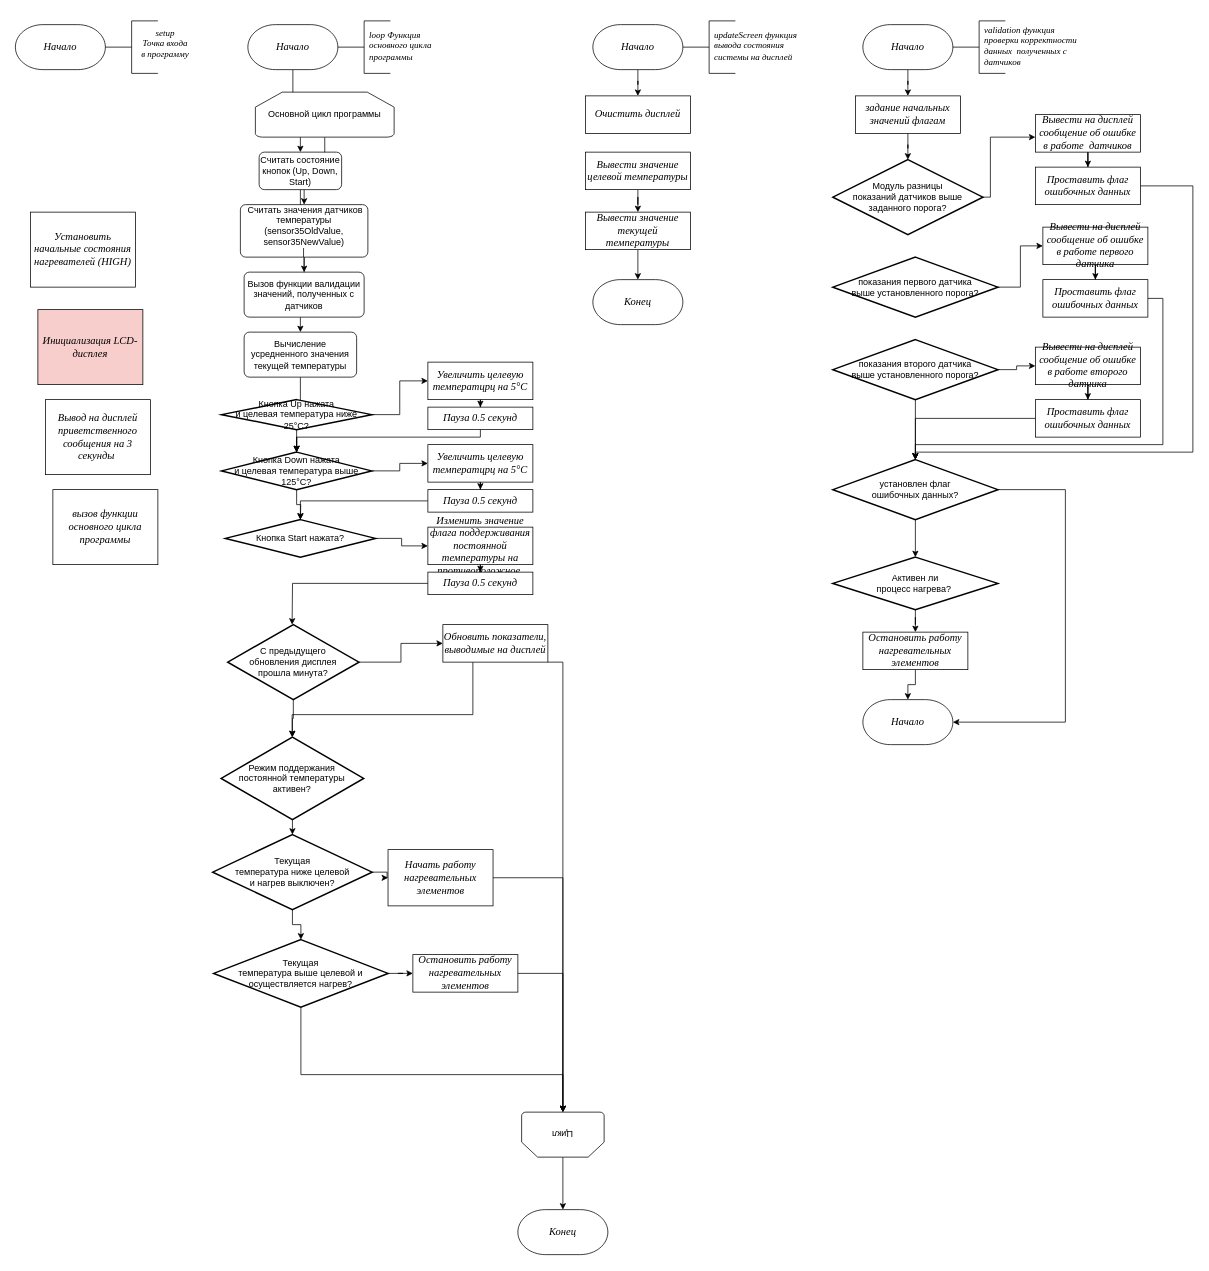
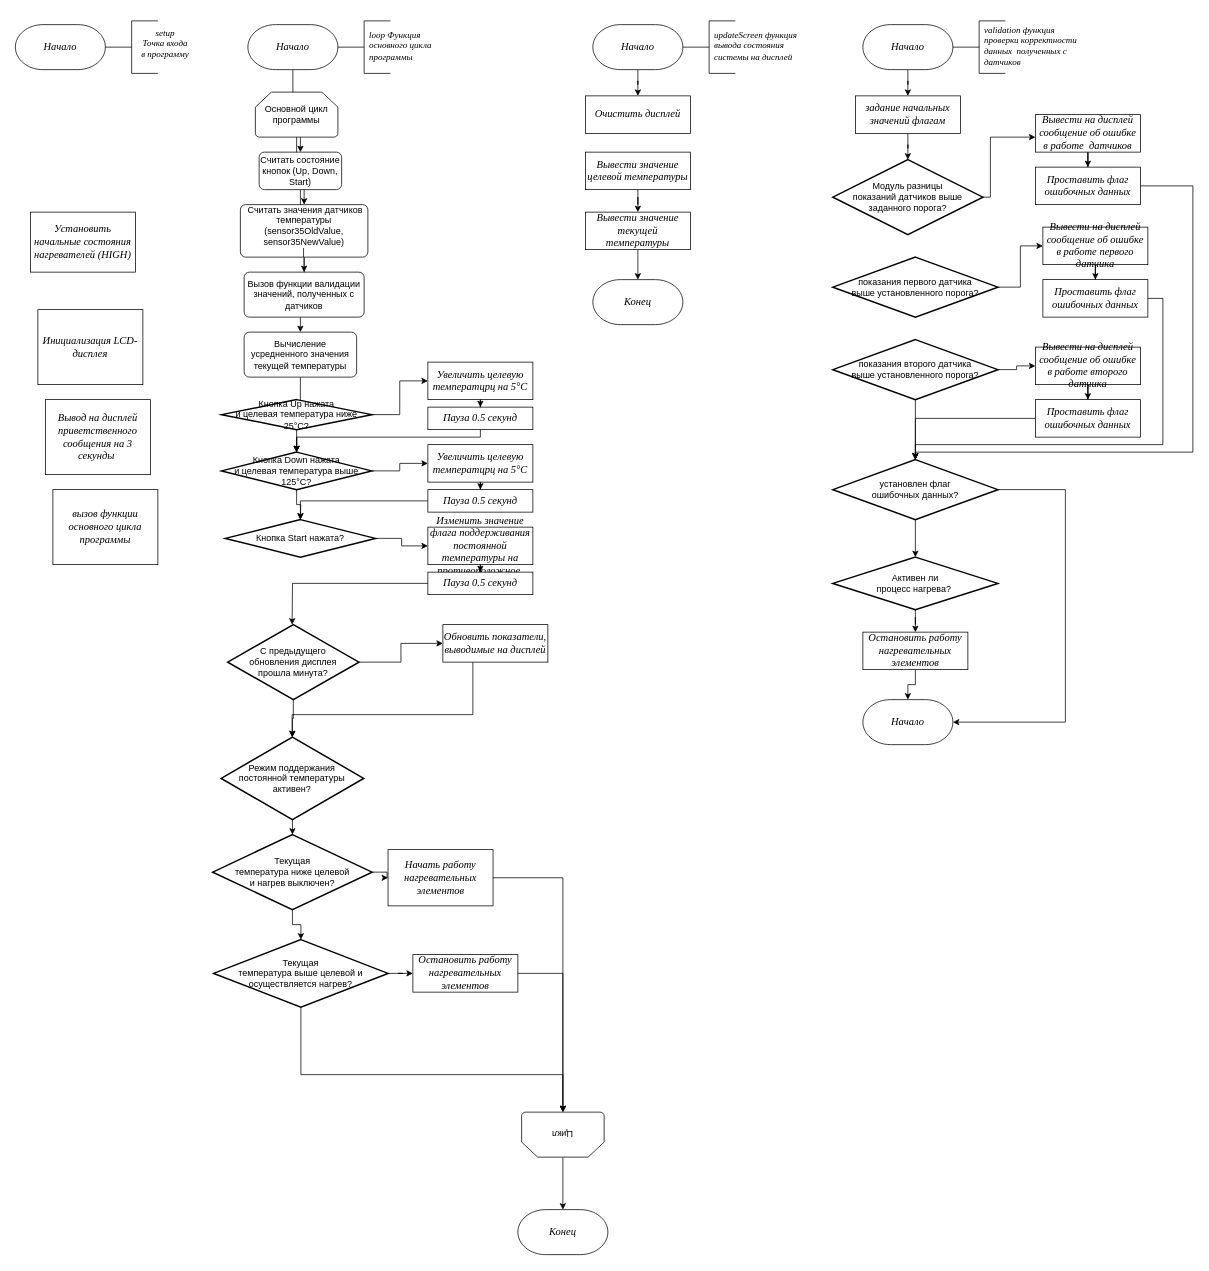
- <mxCell id="17" value="Основной цикл программы" style="strokeWidth=1;html=1;shape=mxgraph.flowchart.loop_limit;whiteSpace=wrap;" vertex="1" parent="1"><mxGeometry x="340" y="120" width="185" height="60" as="geometry" /></mxCell>
+ <mxCell id="17" value="Основной цикл программы" style="strokeWidth=1;html=1;shape=mxgraph.flowchart.loop_limit;whiteSpace=wrap;" vertex="1" parent="1"><mxGeometry x="340" y="120" width="110" height="60" as="geometry" /></mxCell>
- <mxCell id="3" value="Установить начальные состояния нагревателей (HIGH)" style="rounded=0;whiteSpace=wrap;html=1;absoluteArcSize=1;arcSize=14;strokeWidth=1;fontFamily=GOST B regular;fontStyle=2;fontSize=14;" vertex="1" parent="1"><mxGeometry x="40" y="280" width="140" height="100" as="geometry" /></mxCell>
+ <mxCell id="3" value="Установить начальные состояния нагревателей (HIGH)" style="rounded=0;whiteSpace=wrap;html=1;absoluteArcSize=1;arcSize=14;strokeWidth=1;fontFamily=GOST B regular;fontStyle=2;fontSize=14;" vertex="1" parent="1"><mxGeometry x="40" y="280" width="140" height="80" as="geometry" /></mxCell>
- <mxCell id="4" value="Инициализация LCD-дисплея" style="rounded=0;whiteSpace=wrap;html=1;absoluteArcSize=1;arcSize=14;strokeWidth=1;fontFamily=GOST B regular;fontStyle=2;fontSize=14;fillColor=#f8cecc;" vertex="1" parent="1"><mxGeometry x="50" y="410" width="140" height="100" as="geometry" /></mxCell>
+ <mxCell id="4" value="Инициализация LCD-дисплея" style="rounded=0;whiteSpace=wrap;html=1;absoluteArcSize=1;arcSize=14;strokeWidth=1;fontFamily=GOST B regular;fontStyle=2;fontSize=14;" vertex="1" parent="1"><mxGeometry x="50" y="410" width="140" height="100" as="geometry" /></mxCell>
- <mxCell id="60" style="edgeStyle=orthogonalEdgeStyle;rounded=0;orthogonalLoop=1;jettySize=auto;html=1;" edge="1" parent="1" source="61" target="45"><mxGeometry relative="1" as="geometry"><Array as="points"><mxPoint x="750" y="880" /></Array></mxGeometry></mxCell>
